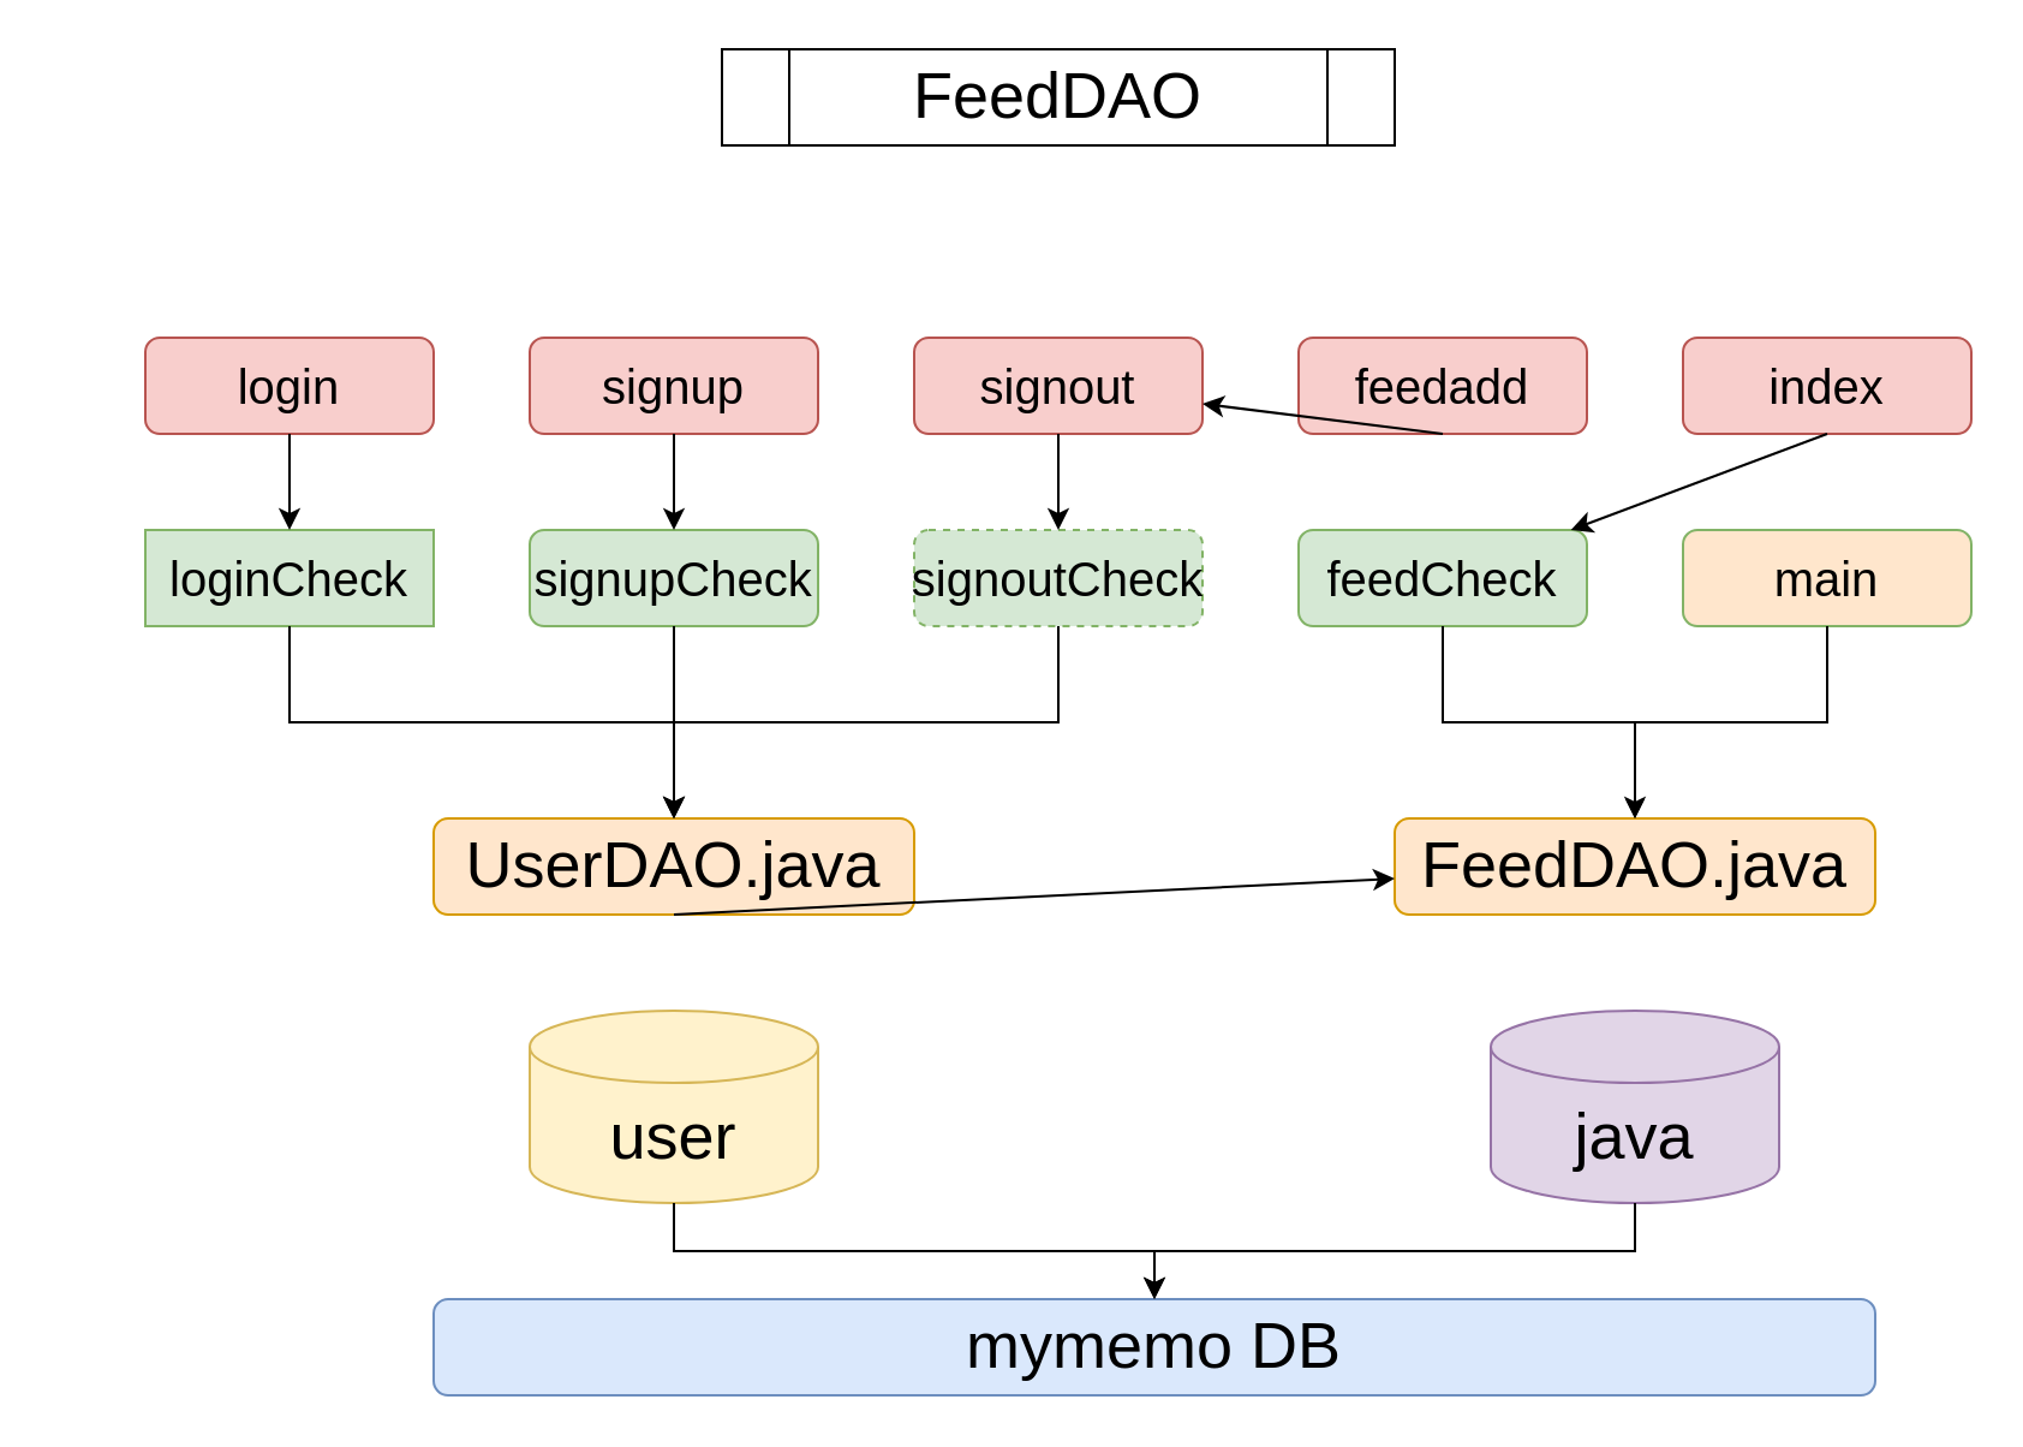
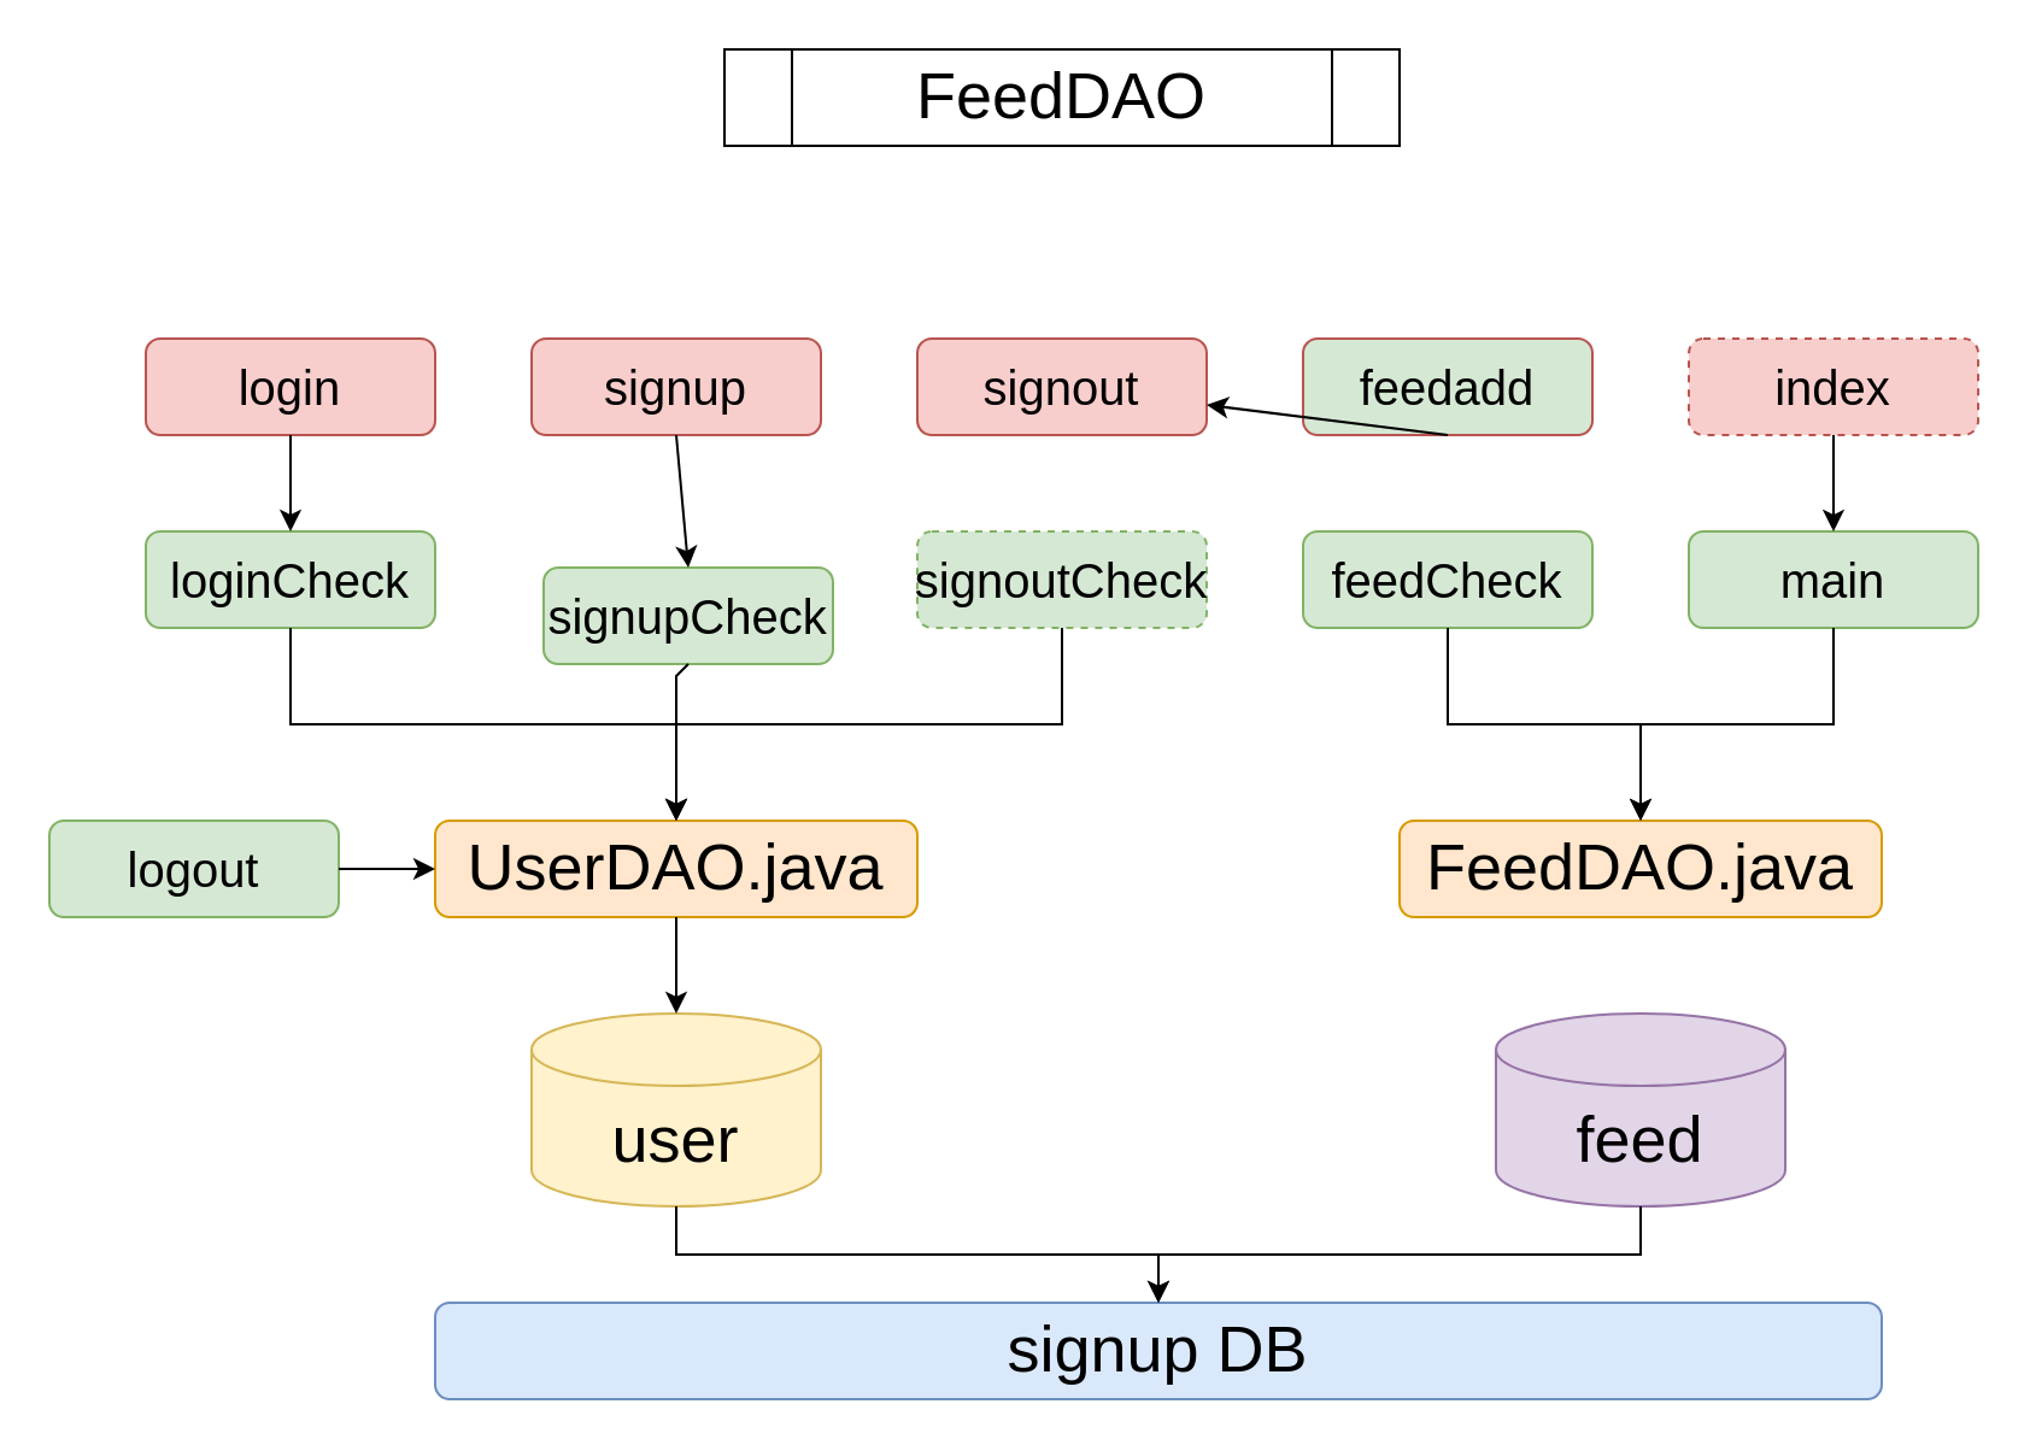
- <mxCell id="16" value="feedadd" style="rounded=1;whiteSpace=wrap;html=1;fontSize=20;fillColor=#f8cecc;strokeColor=#b85450;" vertex="1" parent="1"><mxGeometry x="540" y="140" width="120" height="40" as="geometry" /></mxCell>
+ <mxCell id="16" value="feedadd" style="rounded=1;whiteSpace=wrap;html=1;fontSize=20;fillColor=#d5e8d4;strokeColor=#b85450;" vertex="1" parent="1"><mxGeometry x="540" y="140" width="120" height="40" as="geometry" /></mxCell>
- <mxCell id="17" value="index" style="rounded=1;whiteSpace=wrap;html=1;fontSize=20;fillColor=#f8cecc;strokeColor=#b85450;" vertex="1" parent="1"><mxGeometry x="700" y="140" width="120" height="40" as="geometry" /></mxCell>
+ <mxCell id="17" value="index" style="rounded=1;whiteSpace=wrap;html=1;fontSize=20;fillColor=#f8cecc;strokeColor=#b85450;dashed=1;" vertex="1" parent="1"><mxGeometry x="700" y="140" width="120" height="40" as="geometry" /></mxCell>
- <mxCell id="19" value="" style="endArrow=classic;html=1;rounded=0;fontSize=20;exitX=0.5;exitY=1;exitDx=0;exitDy=0;entryX=0.5;entryY=0;entryDx=0;entryDy=0;" edge="1" parent="1" source="15" target="10"><mxGeometry width="50" height="50" relative="1" as="geometry"><mxPoint x="130" y="190" as="sourcePoint" /><mxPoint x="130" y="230" as="targetPoint" /></mxGeometry></mxCell>
- <mxCell id="22" value="" style="endArrow=classic;html=1;rounded=0;fontSize=20;exitX=0.5;exitY=1;exitDx=0;exitDy=0;" edge="1" parent="1" source="17" target="11"><mxGeometry width="50" height="50" relative="1" as="geometry"><mxPoint x="610" y="190" as="sourcePoint" /><mxPoint x="610" y="230" as="targetPoint" /></mxGeometry></mxCell>
+ <mxCell id="22" value="" style="endArrow=classic;html=1;rounded=0;fontSize=20;exitX=0.5;exitY=1;exitDx=0;exitDy=0;" edge="1" parent="1" source="17" target="12"><mxGeometry width="50" height="50" relative="1" as="geometry"><mxPoint x="610" y="190" as="sourcePoint" /><mxPoint x="610" y="230" as="targetPoint" /></mxGeometry></mxCell>
- <mxCell id="8" value="loginCheck" style="whiteSpace=wrap;html=1;fontSize=20;fillColor=#d5e8d4;strokeColor=#82b366;rounded=0;" vertex="1" parent="1"><mxGeometry x="60" y="220" width="120" height="40" as="geometry" /></mxCell>
+ <mxCell id="8" value="loginCheck" style="rounded=1;whiteSpace=wrap;html=1;fontSize=20;fillColor=#d5e8d4;strokeColor=#82b366;" vertex="1" parent="1"><mxGeometry x="60" y="220" width="120" height="40" as="geometry" /></mxCell>
- <mxCell id="9" value="signupCheck" style="rounded=1;whiteSpace=wrap;html=1;fontSize=20;fillColor=#d5e8d4;strokeColor=#82b366;" vertex="1" parent="1"><mxGeometry x="220" y="220" width="120" height="40" as="geometry" /></mxCell>
+ <mxCell id="9" value="signupCheck" style="rounded=1;whiteSpace=wrap;html=1;fontSize=20;fillColor=#d5e8d4;strokeColor=#82b366;" vertex="1" parent="1"><mxGeometry x="225" y="235" width="120" height="40" as="geometry" /></mxCell>
- <mxCell id="12" value="main" style="rounded=1;whiteSpace=wrap;html=1;fontSize=20;fillColor=#ffe6cc;strokeColor=#82b366;" vertex="1" parent="1"><mxGeometry x="700" y="220" width="120" height="40" as="geometry" /></mxCell>
+ <mxCell id="12" value="main" style="rounded=1;whiteSpace=wrap;html=1;fontSize=20;fillColor=#d5e8d4;strokeColor=#82b366;" vertex="1" parent="1"><mxGeometry x="700" y="220" width="120" height="40" as="geometry" /></mxCell>
- <mxCell id="26" value="" style="endArrow=open;html=1;rounded=0;fontSize=20;exitX=0.5;exitY=1;exitDx=0;exitDy=0;entryX=0.5;entryY=0;entryDx=0;entryDy=0;" edge="1" parent="1" source="12" target="7"><mxGeometry width="50" height="50" relative="1" as="geometry"><mxPoint x="150" y="290" as="sourcePoint" /><mxPoint x="290" y="330" as="targetPoint" /><Array as="points"><mxPoint x="760" y="300" /><mxPoint x="680" y="300" /></Array></mxGeometry></mxCell>
+ <mxCell id="26" value="" style="endArrow=classic;html=1;rounded=0;fontSize=20;exitX=0.5;exitY=1;exitDx=0;exitDy=0;entryX=0.5;entryY=0;entryDx=0;entryDy=0;" edge="1" parent="1" source="12" target="7"><mxGeometry width="50" height="50" relative="1" as="geometry"><mxPoint x="150" y="290" as="sourcePoint" /><mxPoint x="290" y="330" as="targetPoint" /><Array as="points"><mxPoint x="760" y="300" /><mxPoint x="680" y="300" /></Array></mxGeometry></mxCell>
+ <mxCell id="29" value="logout" style="rounded=1;whiteSpace=wrap;html=1;fontSize=20;fillColor=#d5e8d4;strokeColor=#82b366;" vertex="1" parent="1"><mxGeometry y="340" width="120" height="40" as="geometry" x="20" /></mxCell>
+ <mxCell id="30" value="" style="endArrow=classic;html=1;rounded=0;fontSize=20;exitX=1;exitY=0.5;exitDx=0;exitDy=0;entryX=0;entryY=0.5;entryDx=0;entryDy=0;" edge="1" parent="1" source="29" target="6"><mxGeometry width="50" height="50" relative="1" as="geometry"><mxPoint x="290" y="390" as="sourcePoint" /><mxPoint x="290" y="430" as="targetPoint" /></mxGeometry></mxCell>
- <mxCell id="27" value="" style="endArrow=classic;html=1;rounded=0;fontSize=20;exitX=0.5;exitY=1;exitDx=0;exitDy=0;" edge="1" parent="1" source="6" target="7"><mxGeometry width="50" height="50" relative="1" as="geometry"><mxPoint x="160" y="340" as="sourcePoint" /><mxPoint x="300" y="380" as="targetPoint" /></mxGeometry></mxCell>
+ <mxCell id="27" value="" style="endArrow=classic;html=1;rounded=0;fontSize=20;exitX=0.5;exitY=1;exitDx=0;exitDy=0;entryX=0.5;entryY=0;entryDx=0;entryDy=0;entryPerimeter=0;" edge="1" parent="1" source="6" target="4"><mxGeometry width="50" height="50" relative="1" as="geometry"><mxPoint x="160" y="340" as="sourcePoint" /><mxPoint x="300" y="380" as="targetPoint" /></mxGeometry></mxCell>
- <mxCell id="5" value="java" style="shape=cylinder3;whiteSpace=wrap;html=1;boundedLbl=1;backgroundOutline=1;size=15;fontSize=27;fillColor=#e1d5e7;strokeColor=#9673a6;" vertex="1" parent="1"><mxGeometry x="620" y="420" width="120" height="80" as="geometry" /></mxCell>
+ <mxCell id="5" value="feed" style="shape=cylinder3;whiteSpace=wrap;html=1;boundedLbl=1;backgroundOutline=1;size=15;fontSize=27;fillColor=#e1d5e7;strokeColor=#9673a6;" vertex="1" parent="1"><mxGeometry x="620" y="420" width="120" height="80" as="geometry" /></mxCell>
- <mxCell id="3" value="mymemo DB" style="rounded=1;whiteSpace=wrap;html=1;fontSize=27;fillColor=#dae8fc;strokeColor=#6c8ebf;" vertex="1" parent="1"><mxGeometry x="180" y="540" width="600" height="40" as="geometry" /></mxCell>
+ <mxCell id="3" value="signup DB" style="rounded=1;whiteSpace=wrap;html=1;fontSize=27;fillColor=#dae8fc;strokeColor=#6c8ebf;" vertex="1" parent="1"><mxGeometry x="180" y="540" width="600" height="40" as="geometry" /></mxCell>
